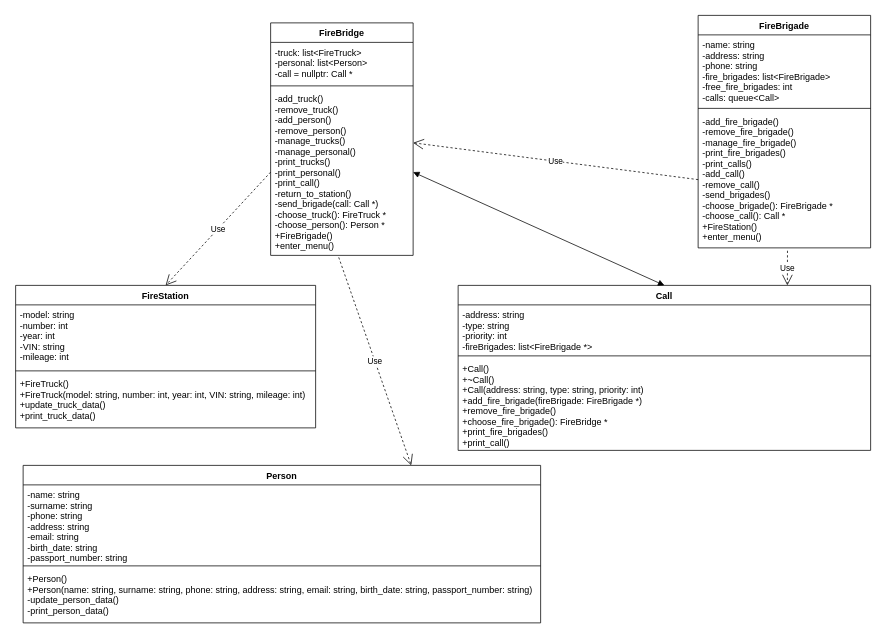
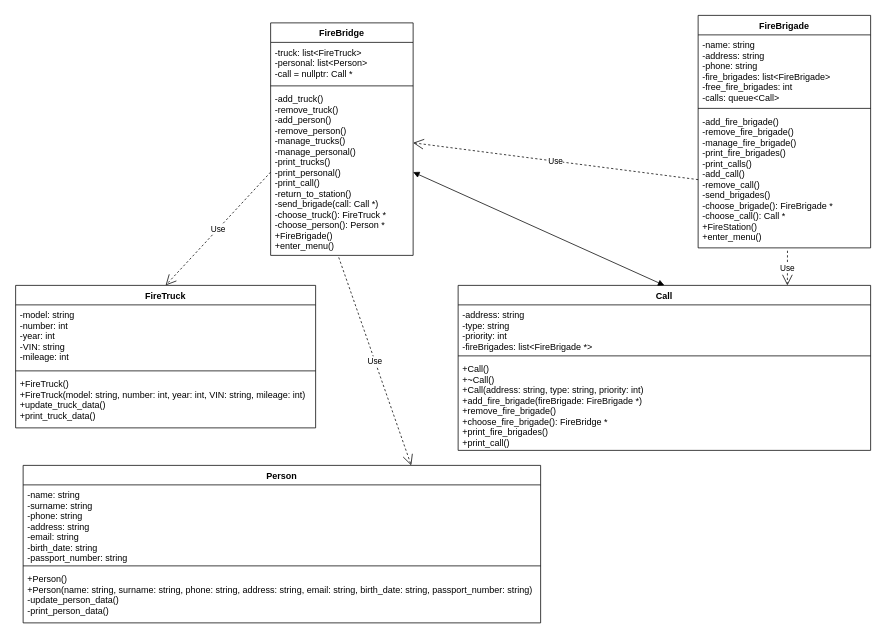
- <mxCell id="14" value="FireStation" style="swimlane;fontStyle=1;align=center;verticalAlign=top;childLayout=stackLayout;horizontal=1;startSize=26;horizontalStack=0;resizeParent=1;resizeParentMax=0;resizeLast=0;collapsible=1;marginBottom=0;" vertex="1" parent="1"><mxGeometry x="20" y="380" width="400" height="190" as="geometry" /></mxCell>
+ <mxCell id="14" value="FireTruck" style="swimlane;fontStyle=1;align=center;verticalAlign=top;childLayout=stackLayout;horizontal=1;startSize=26;horizontalStack=0;resizeParent=1;resizeParentMax=0;resizeLast=0;collapsible=1;marginBottom=0;" vertex="1" parent="1"><mxGeometry x="20" y="380" width="400" height="190" as="geometry" /></mxCell>
